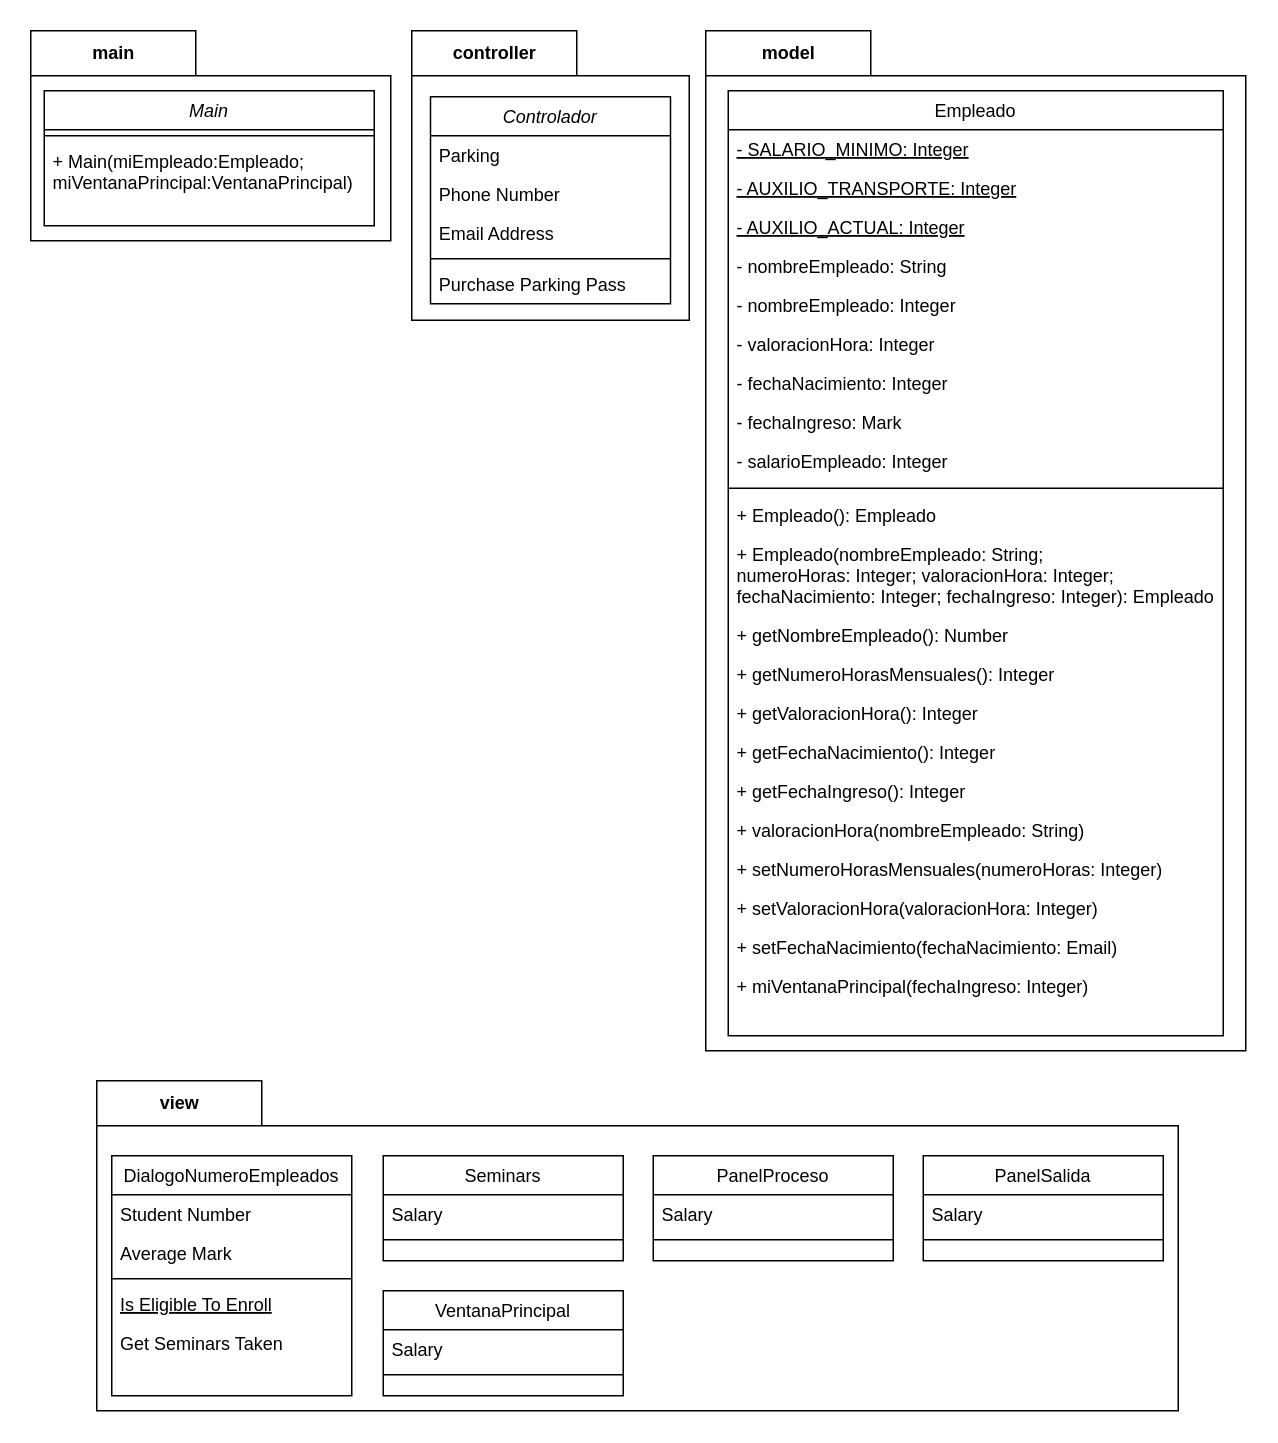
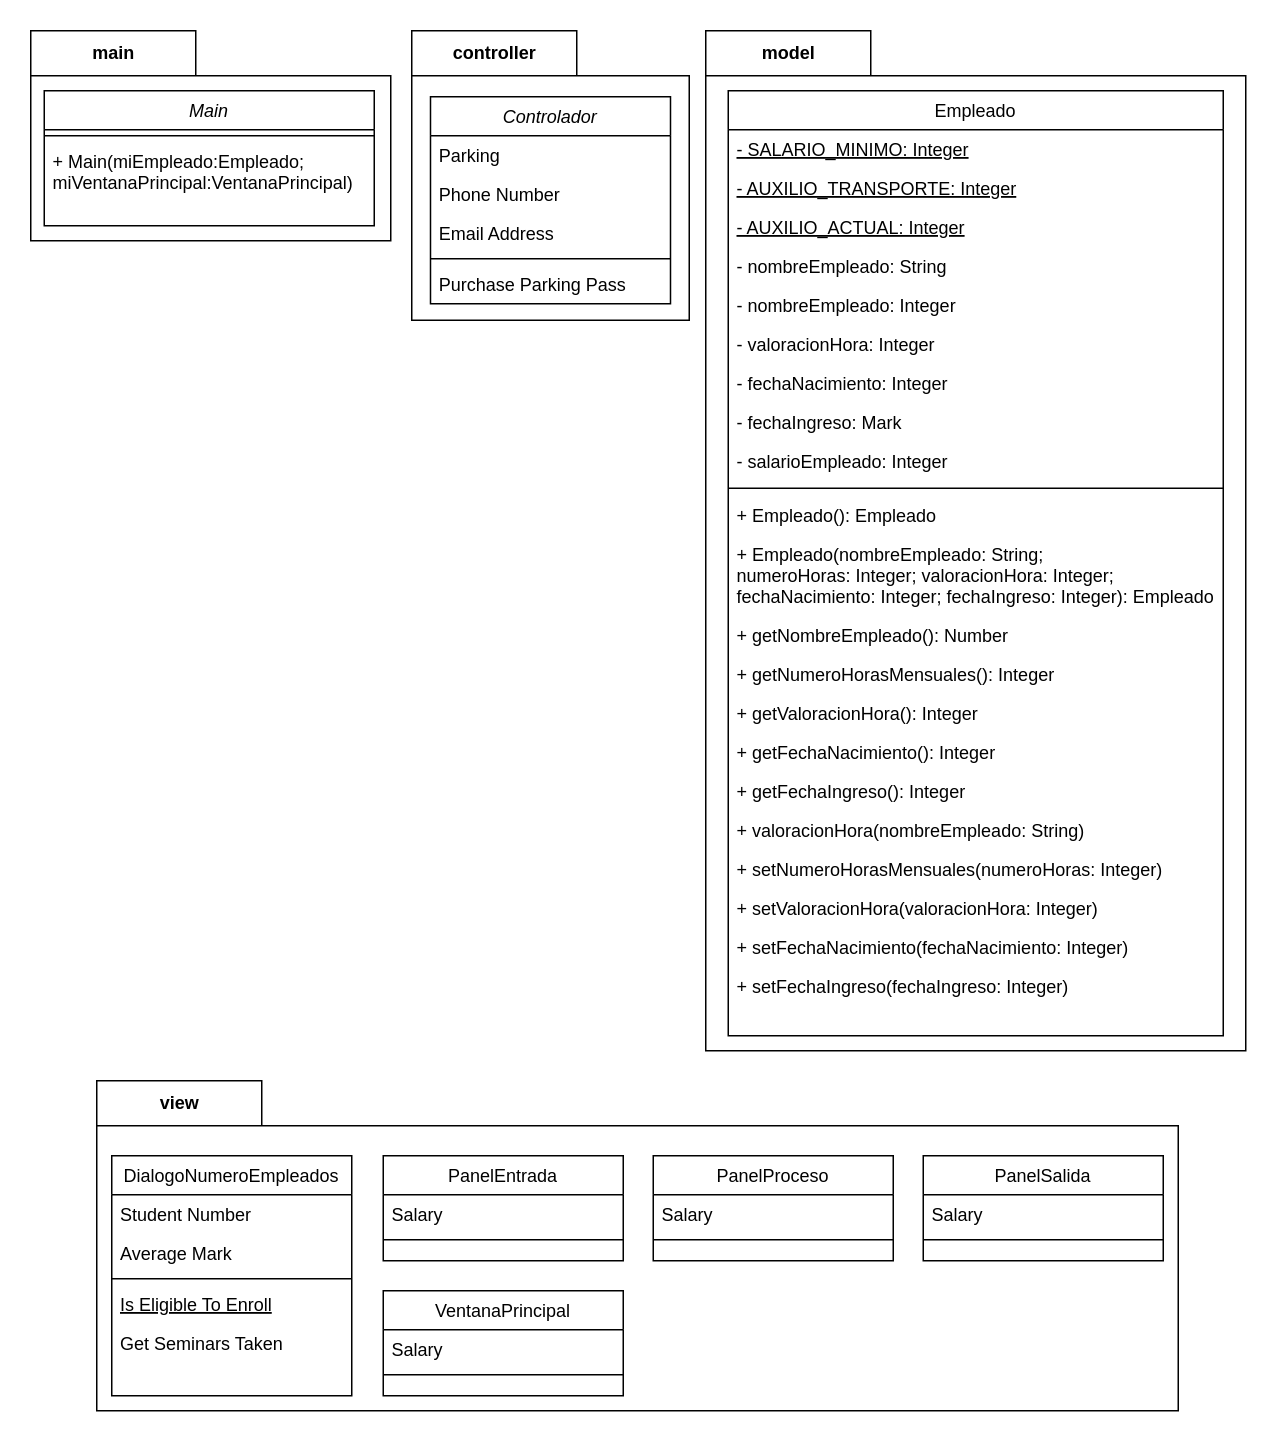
- <mxCell id="24" value="+ setFechaNacimiento(fechaNacimiento: Email)" style="text;align=left;verticalAlign=top;spacingLeft=4;spacingRight=4;overflow=hidden;rotatable=0;points=[[0,0.5],[1,0.5]];portConstraint=eastwest;" vertex="1" parent="3"><mxGeometry y="558" width="330" height="26" as="geometry" /></mxCell>
+ <mxCell id="24" value="+ setFechaNacimiento(fechaNacimiento: Integer)" style="text;align=left;verticalAlign=top;spacingLeft=4;spacingRight=4;overflow=hidden;rotatable=0;points=[[0,0.5],[1,0.5]];portConstraint=eastwest;" vertex="1" parent="3"><mxGeometry y="558" width="330" height="26" as="geometry" /></mxCell>
- <mxCell id="25" value="+ miVentanaPrincipal(fechaIngreso: Integer)" style="text;align=left;verticalAlign=top;spacingLeft=4;spacingRight=4;overflow=hidden;rotatable=0;points=[[0,0.5],[1,0.5]];portConstraint=eastwest;" vertex="1" parent="3"><mxGeometry y="584" width="330" height="26" as="geometry" /></mxCell>
+ <mxCell id="25" value="+ setFechaIngreso(fechaIngreso: Integer)" style="text;align=left;verticalAlign=top;spacingLeft=4;spacingRight=4;overflow=hidden;rotatable=0;points=[[0,0.5],[1,0.5]];portConstraint=eastwest;" vertex="1" parent="3"><mxGeometry y="584" width="330" height="26" as="geometry" /></mxCell>
- <mxCell id="44" value="Seminars" style="swimlane;fontStyle=0;align=center;verticalAlign=top;childLayout=stackLayout;horizontal=1;startSize=26;horizontalStack=0;resizeParent=1;resizeLast=0;collapsible=1;marginBottom=0;rounded=0;shadow=0;strokeWidth=1;" vertex="1" parent="37"><mxGeometry x="191" y="50" width="160" height="70" as="geometry"><mxRectangle x="340" y="380" width="170" height="26" as="alternateBounds" /></mxGeometry></mxCell>
+ <mxCell id="44" value="PanelEntrada" style="swimlane;fontStyle=0;align=center;verticalAlign=top;childLayout=stackLayout;horizontal=1;startSize=26;horizontalStack=0;resizeParent=1;resizeLast=0;collapsible=1;marginBottom=0;rounded=0;shadow=0;strokeWidth=1;" vertex="1" parent="37"><mxGeometry x="191" y="50" width="160" height="70" as="geometry"><mxRectangle x="340" y="380" width="170" height="26" as="alternateBounds" /></mxGeometry></mxCell>
